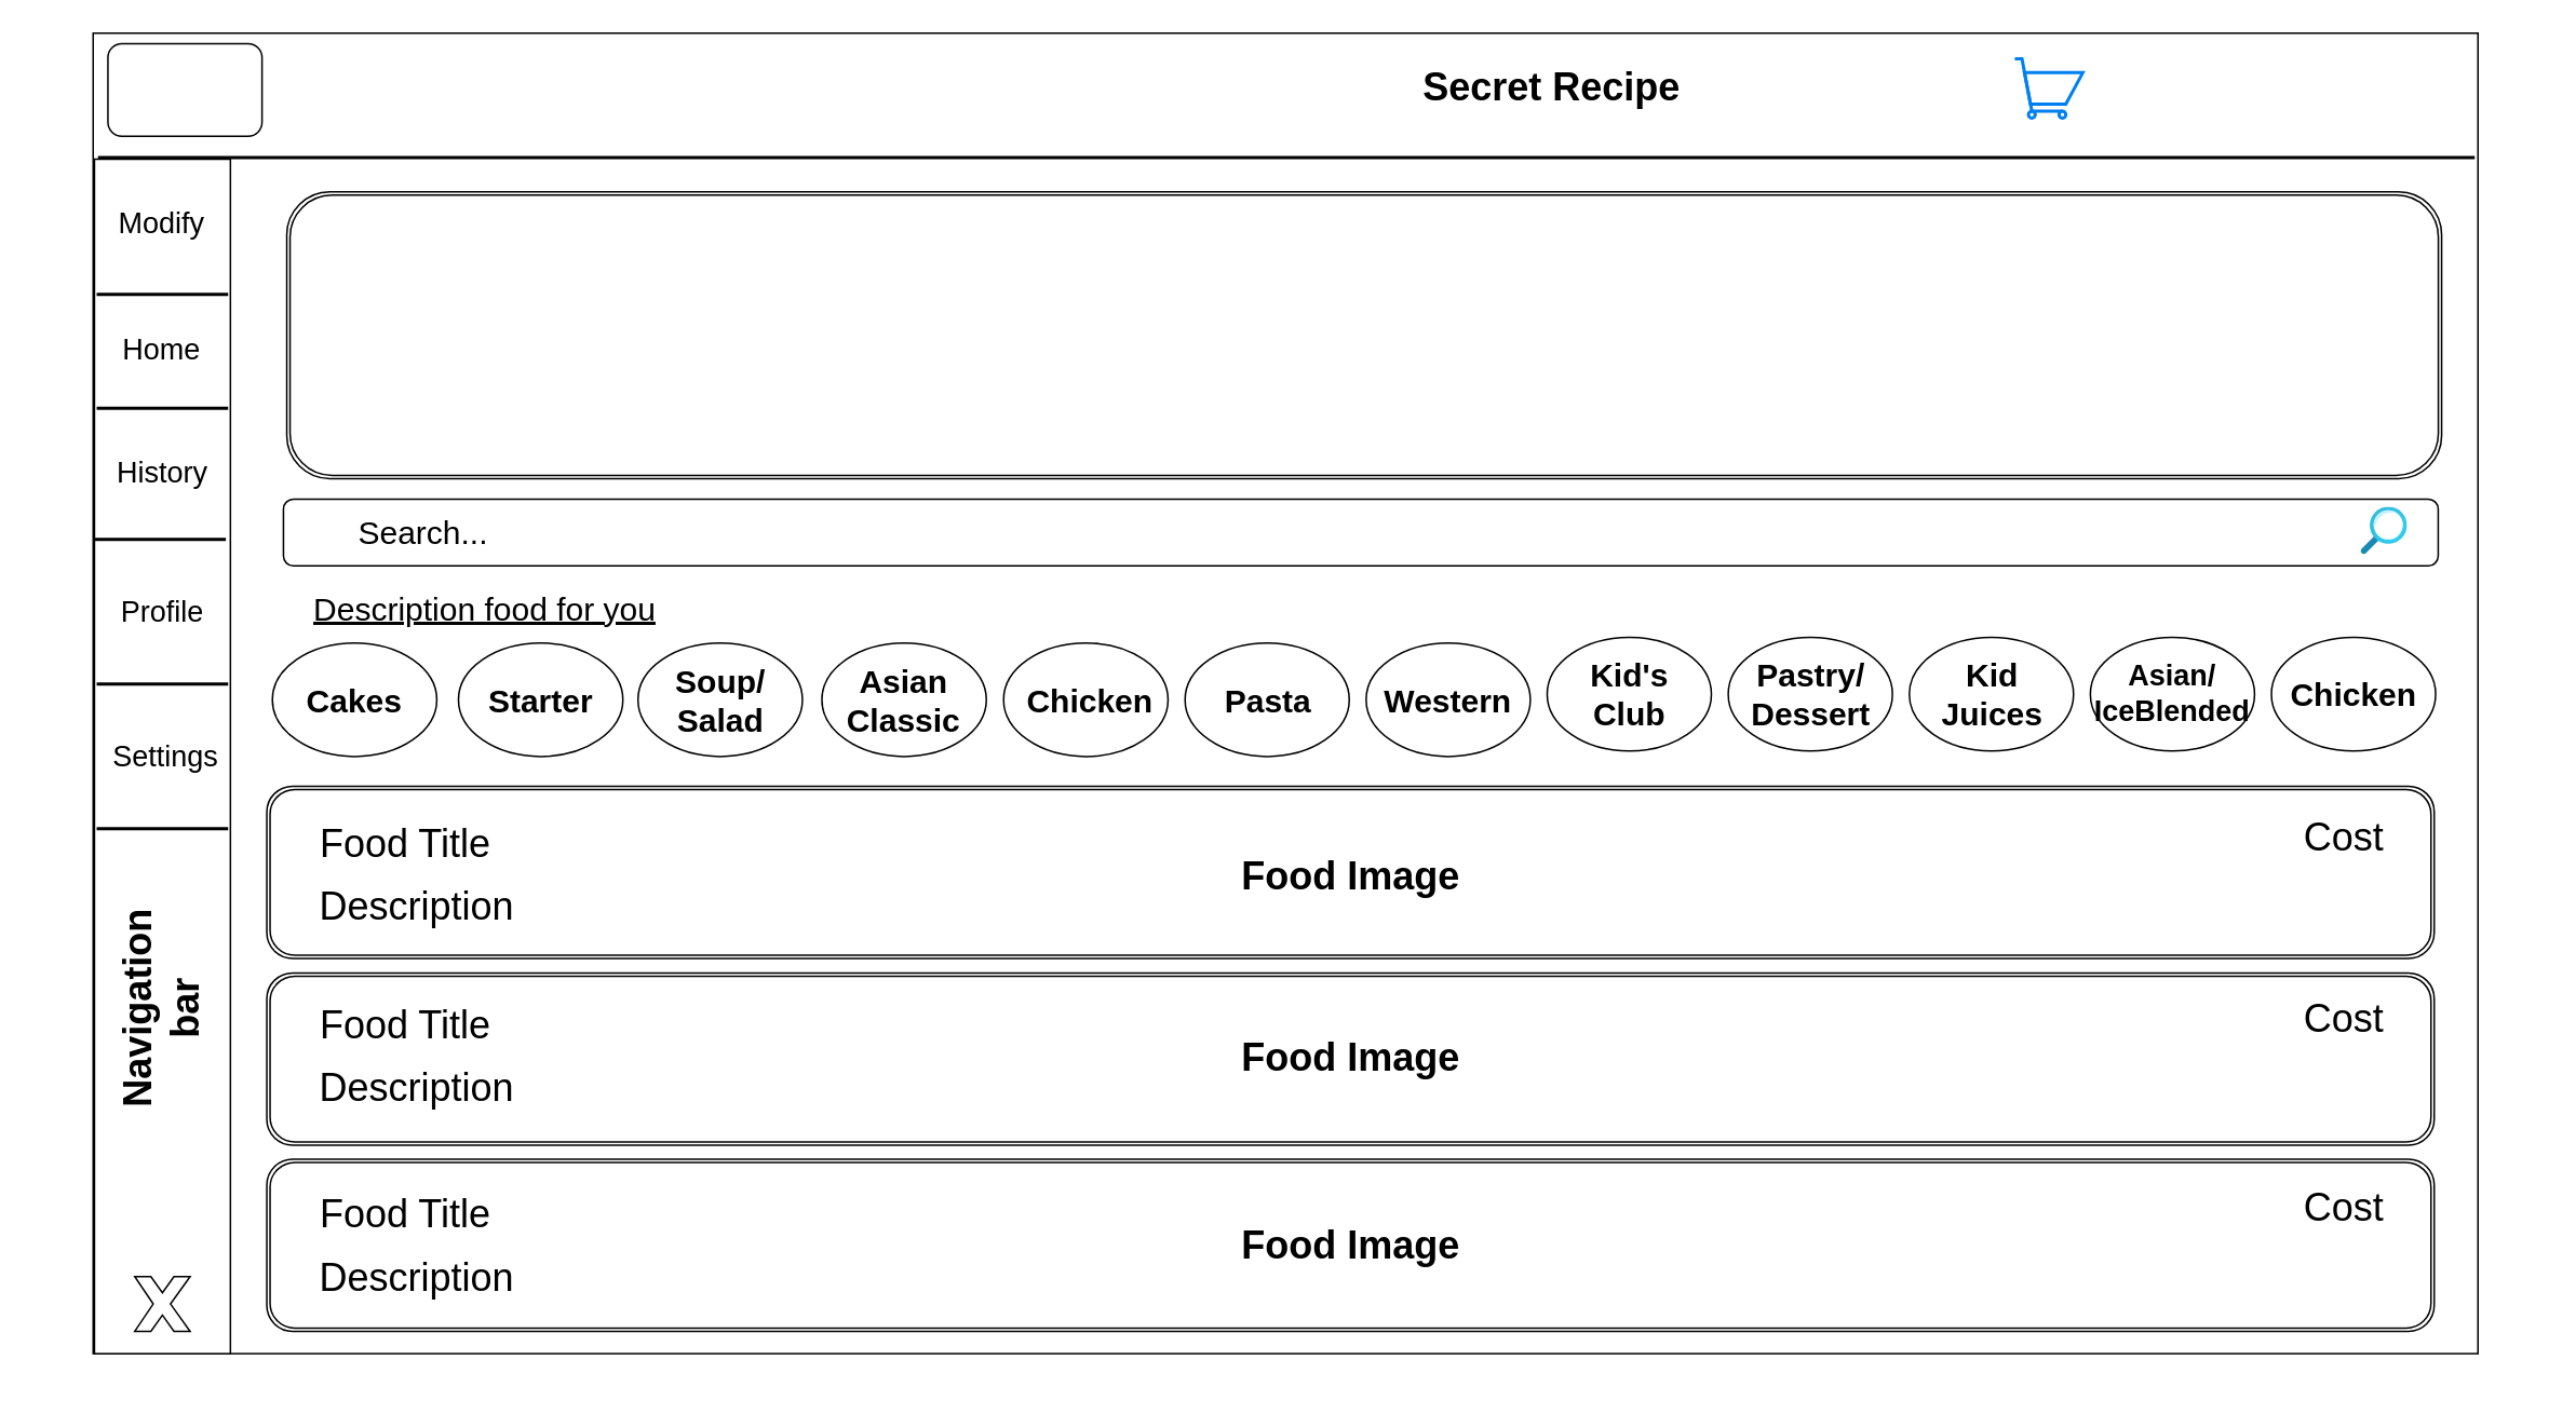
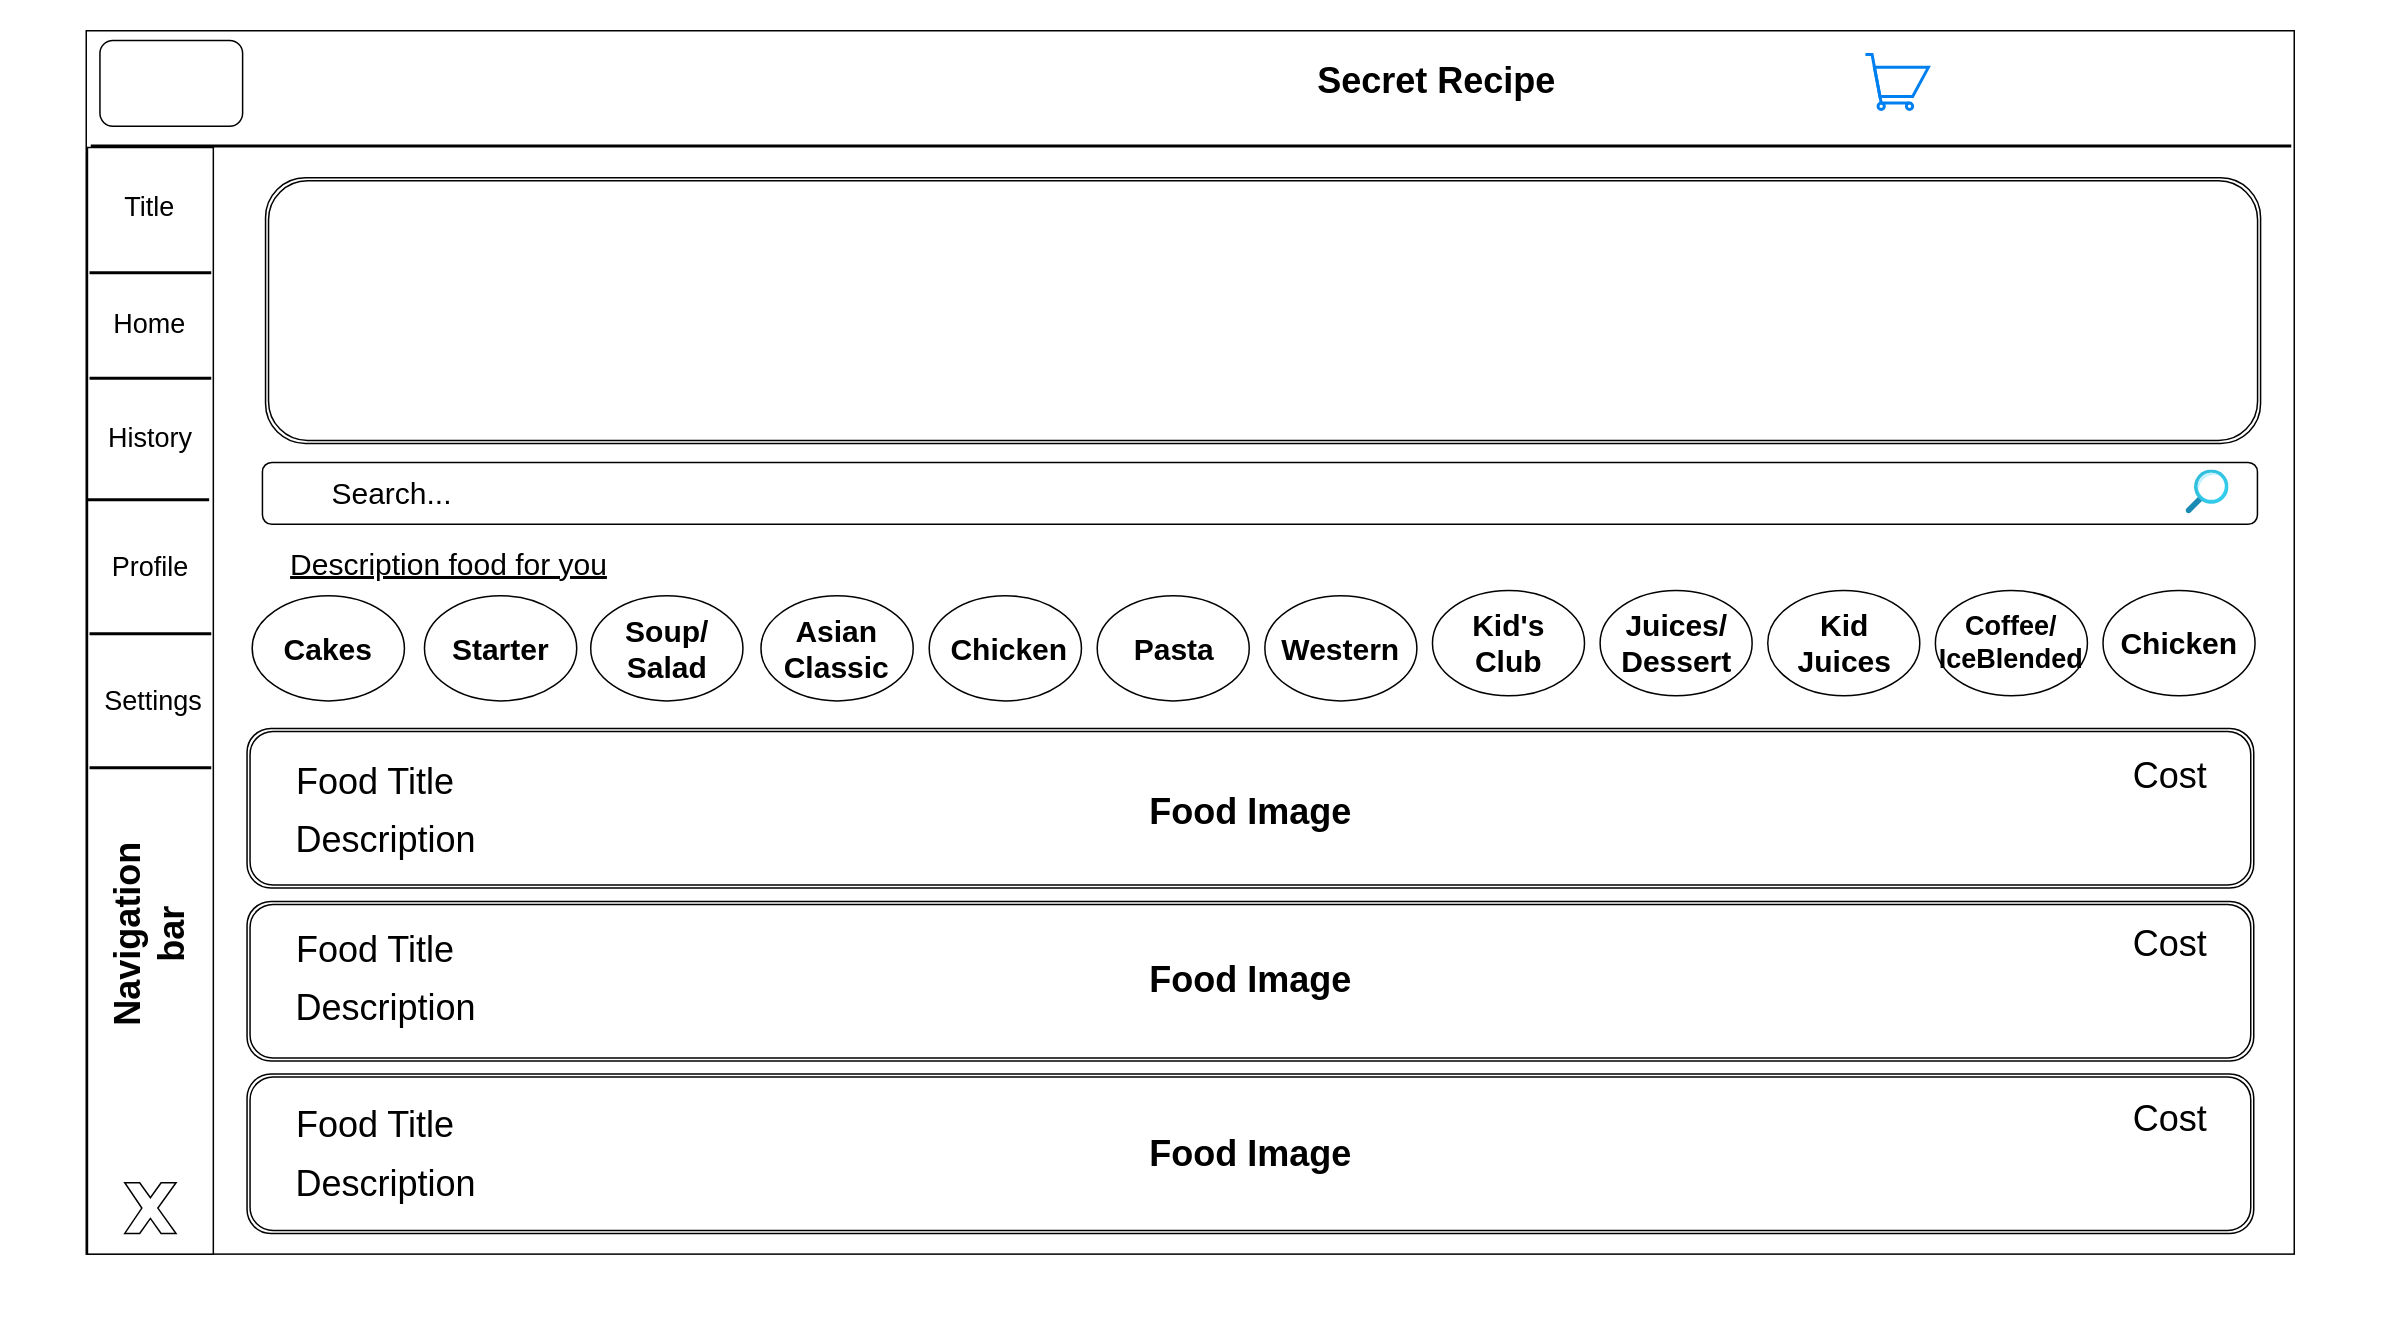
- <mxCell id="41" value="Modify" style="text;strokeColor=none;align=center;fillColor=none;html=1;verticalAlign=middle;whiteSpace=wrap;rounded=0;fontSize=18;" parent="29" vertex="1"><mxGeometry width="128.863" height="61.575" as="geometry" /></mxCell>
+ <mxCell id="41" value="Title" style="text;strokeColor=none;align=center;fillColor=none;html=1;verticalAlign=middle;whiteSpace=wrap;rounded=0;fontSize=18;" parent="29" vertex="1"><mxGeometry width="128.863" height="61.575" as="geometry" /></mxCell>
- <mxCell id="77" value="&lt;div&gt;Pastry/&lt;/div&gt;&lt;div&gt;Dessert&lt;br&gt;&lt;/div&gt;" style="text;strokeColor=none;fillColor=none;html=1;fontSize=20;fontStyle=1;verticalAlign=middle;align=center;" vertex="1" parent="66"><mxGeometry x="335.272" y="16.126" width="139.879" height="37.877" as="geometry" /></mxCell>
+ <mxCell id="77" value="&lt;div&gt;Juices/&lt;/div&gt;&lt;div&gt;Dessert&lt;br&gt;&lt;/div&gt;" style="text;strokeColor=none;fillColor=none;html=1;fontSize=20;fontStyle=1;verticalAlign=middle;align=center;" vertex="1" parent="66"><mxGeometry x="335.272" y="16.126" width="139.879" height="37.877" as="geometry" /></mxCell>
- <mxCell id="79" value="&lt;div style=&quot;font-size: 18px;&quot;&gt;&lt;font style=&quot;font-size: 18px;&quot;&gt;Asian/&lt;/font&gt;&lt;/div&gt;&lt;div style=&quot;font-size: 18px;&quot;&gt;&lt;font style=&quot;font-size: 18px;&quot;&gt;IceBlended&lt;br&gt;&lt;/font&gt;&lt;/div&gt;" style="text;strokeColor=none;fillColor=none;html=1;fontSize=20;fontStyle=1;verticalAlign=middle;align=center;" vertex="1" parent="66"><mxGeometry x="558.786" y="16.126" width="139.879" height="37.877" as="geometry" /></mxCell>
+ <mxCell id="79" value="&lt;div style=&quot;font-size: 18px;&quot;&gt;&lt;font style=&quot;font-size: 18px;&quot;&gt;Coffee/&lt;/font&gt;&lt;/div&gt;&lt;div style=&quot;font-size: 18px;&quot;&gt;&lt;font style=&quot;font-size: 18px;&quot;&gt;IceBlended&lt;br&gt;&lt;/font&gt;&lt;/div&gt;" style="text;strokeColor=none;fillColor=none;html=1;fontSize=20;fontStyle=1;verticalAlign=middle;align=center;" vertex="1" parent="66"><mxGeometry x="558.786" y="16.126" width="139.879" height="37.877" as="geometry" /></mxCell>
